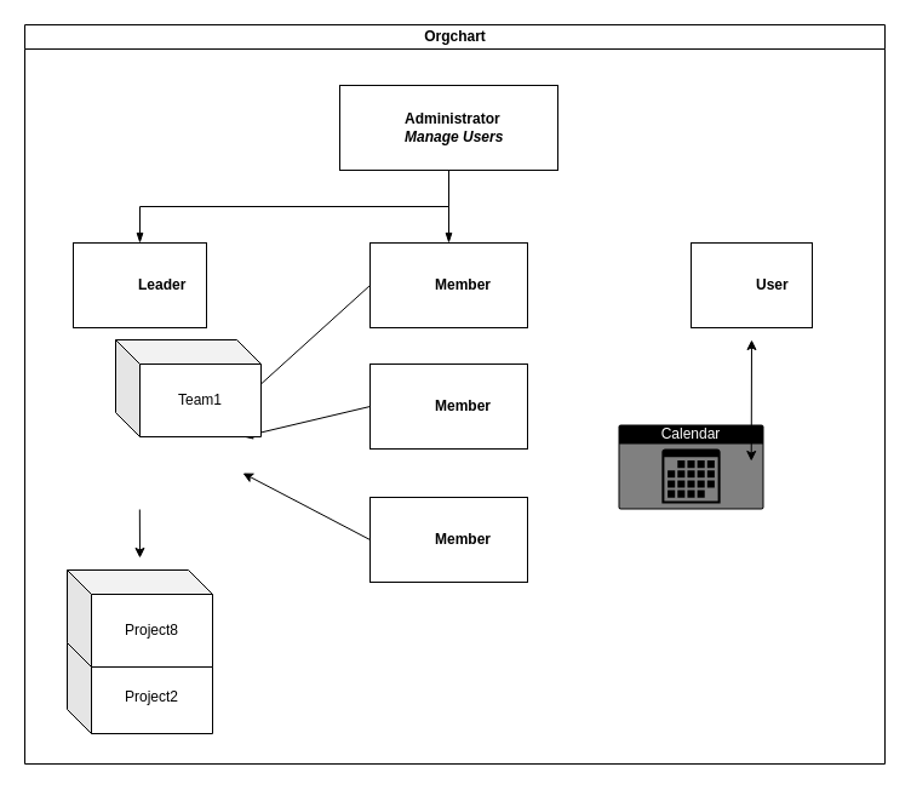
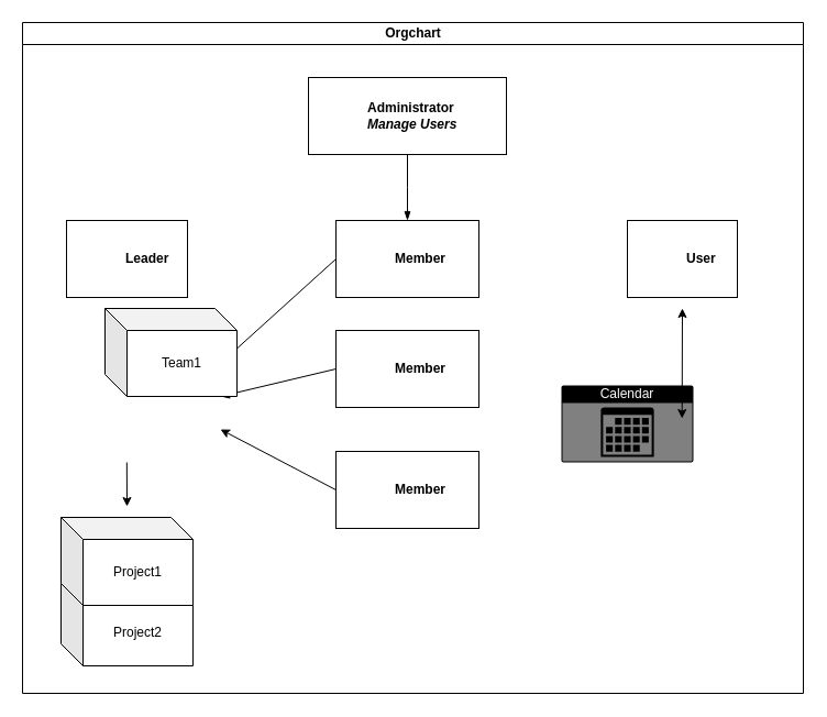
- <mxCell id="4" value="" style="endArrow=blockThin;endFill=1;fontSize=11;edgeStyle=elbowEdgeStyle;elbow=vertical;rounded=0;" parent="2" source="3" target="5" edge="1"><mxGeometry relative="1" as="geometry" /></mxCell>
- <mxCell id="17" value="Project8" style="shape=cube;whiteSpace=wrap;html=1;boundedLbl=1;backgroundOutline=1;darkOpacity=0.05;darkOpacity2=0.1;" vertex="1" parent="2"><mxGeometry x="35" y="450" width="120" height="80" as="geometry" /></mxCell>
+ <mxCell id="17" value="Project1" style="shape=cube;whiteSpace=wrap;html=1;boundedLbl=1;backgroundOutline=1;darkOpacity=0.05;darkOpacity2=0.1;" vertex="1" parent="2"><mxGeometry x="35" y="450" width="120" height="80" as="geometry" /></mxCell>
